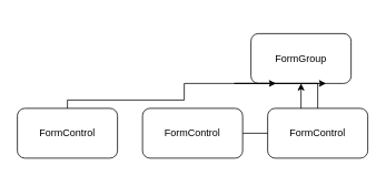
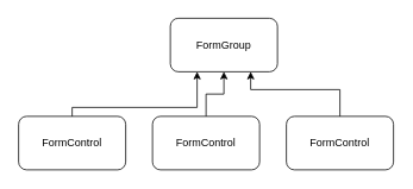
- <mxCell id="2" value="FormGroup" style="rounded=1;whiteSpace=wrap;html=1;" vertex="1" parent="1"><mxGeometry x="300" y="40" width="120" height="60" as="geometry" /></mxCell>
+ <mxCell id="2" value="FormGroup" style="rounded=1;whiteSpace=wrap;html=1;" vertex="1" parent="1"><mxGeometry x="190" y="20" width="120" height="60" as="geometry" /></mxCell>
